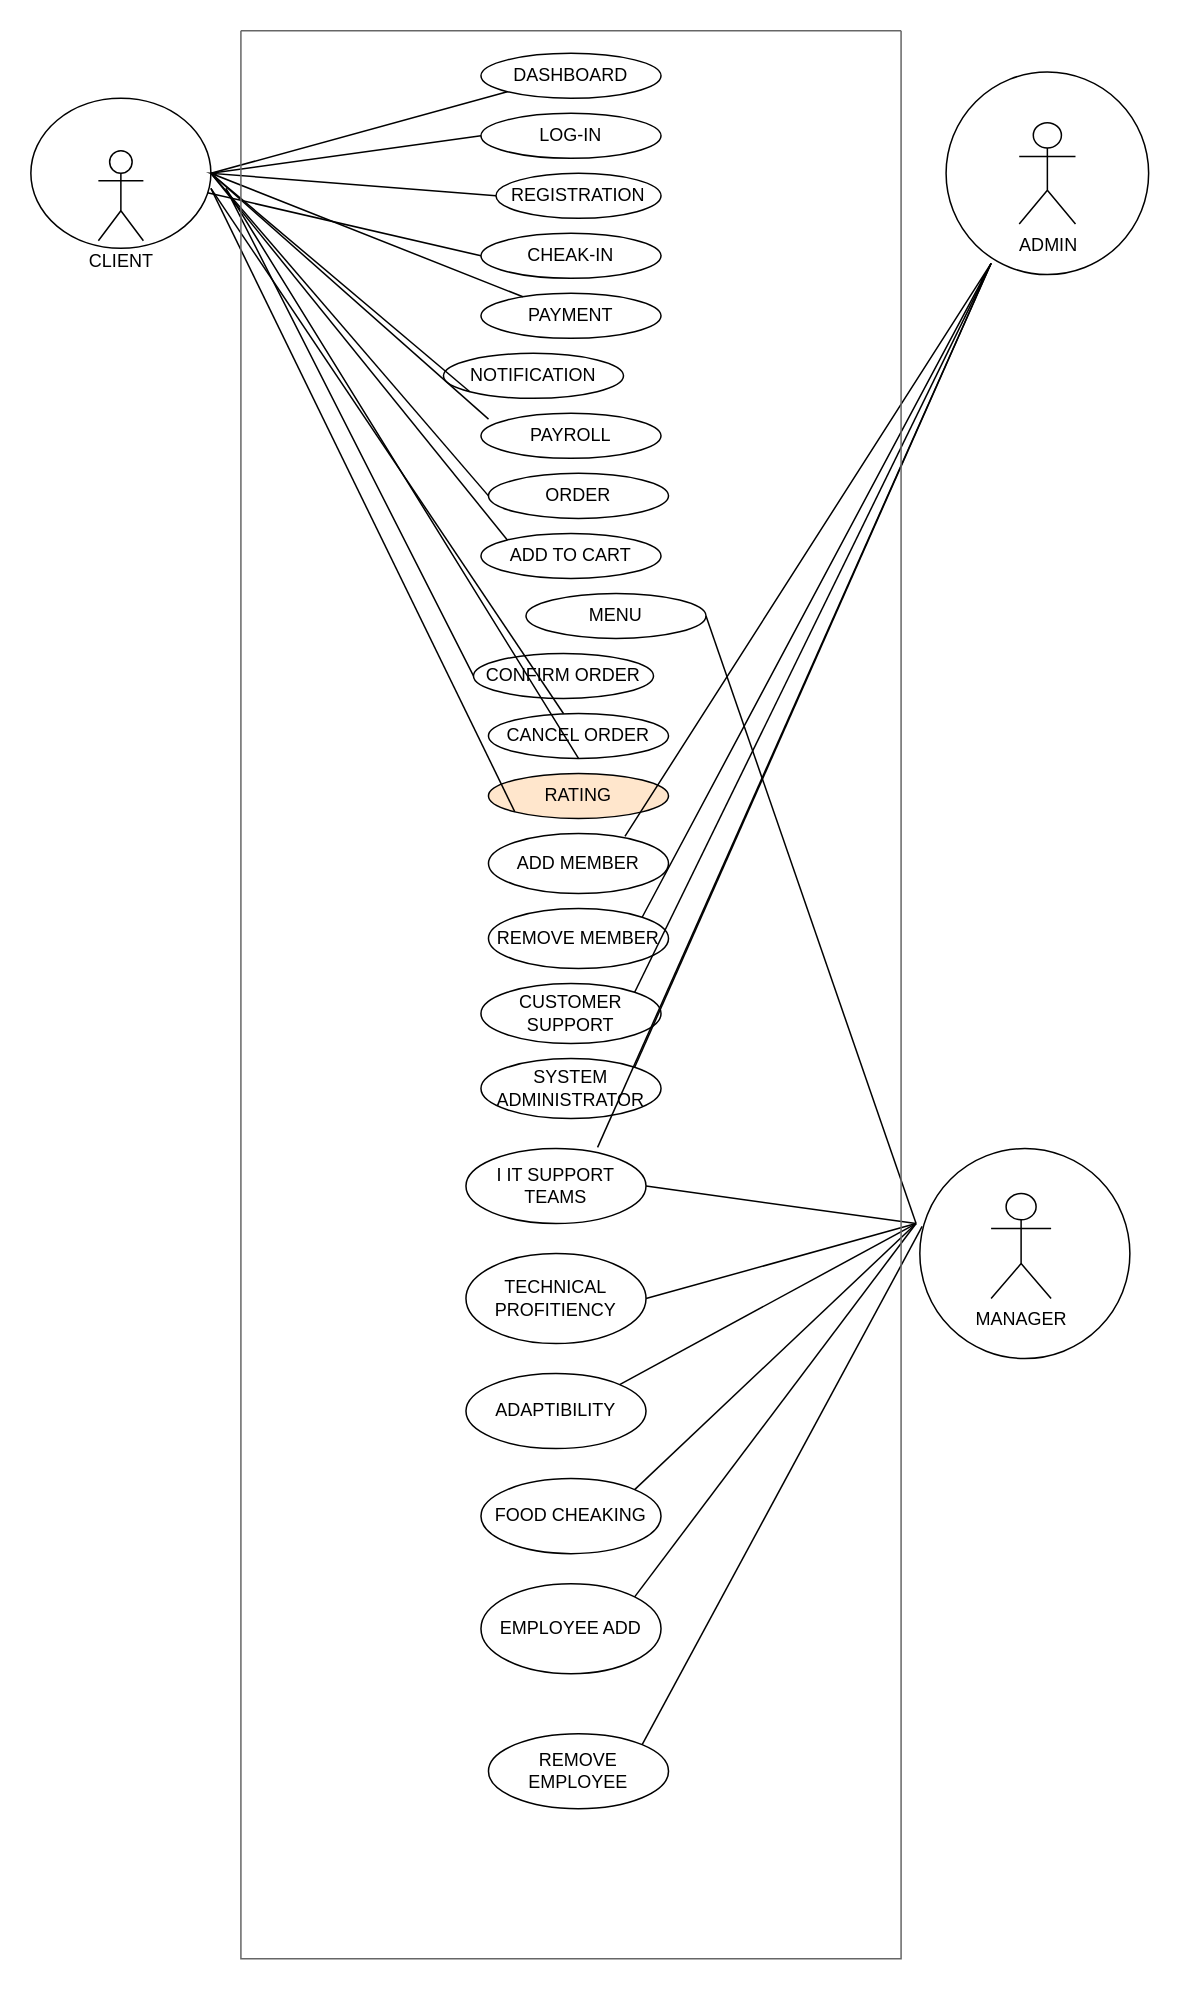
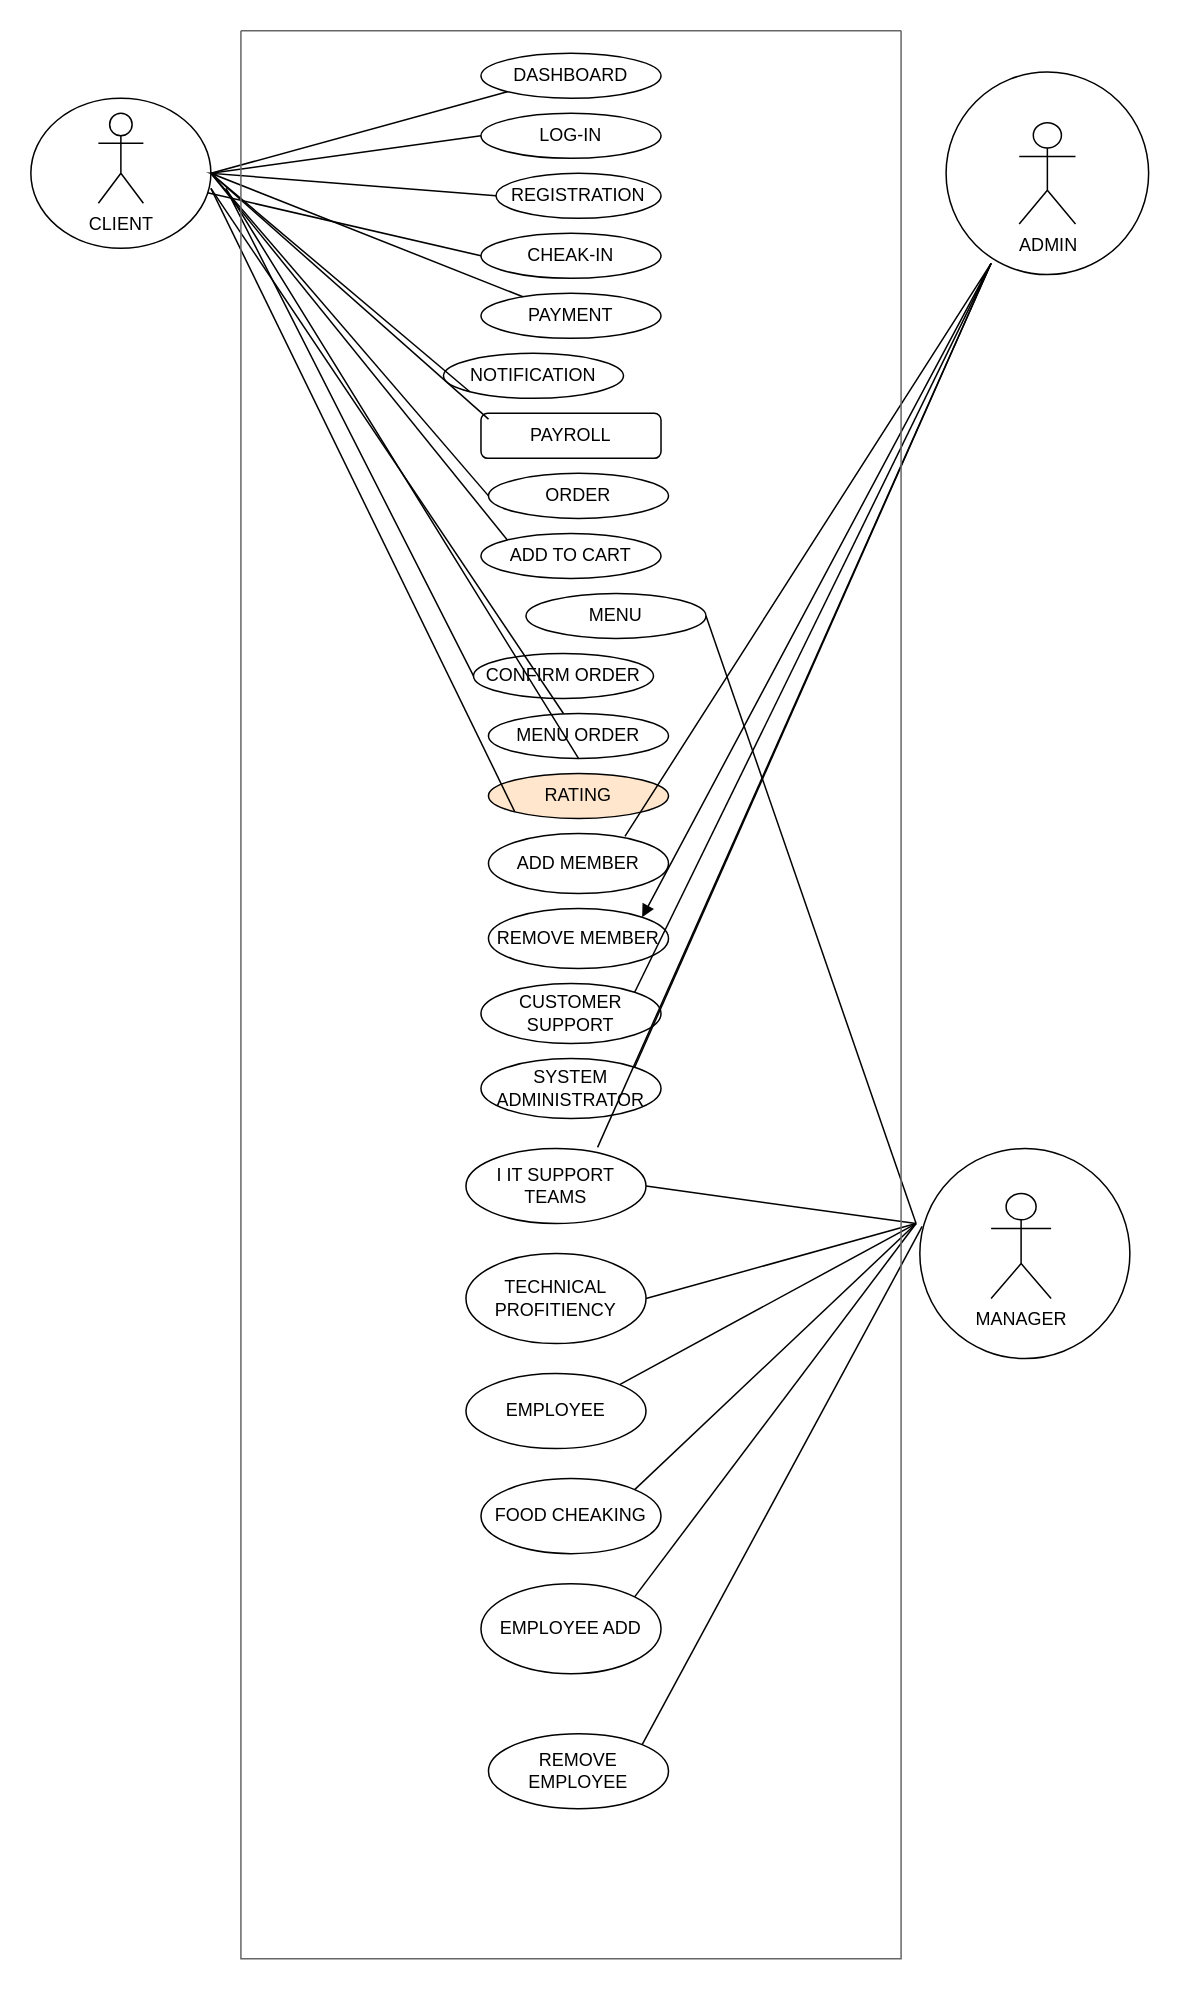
- <mxCell id="20" value="CLIENT" style="shape=umlActor;verticalLabelPosition=bottom;verticalAlign=top;html=1;outlineConnect=0;" parent="1" vertex="1"><mxGeometry x="65" y="100" width="30" height="60" as="geometry" /></mxCell>
+ <mxCell id="20" value="CLIENT" style="shape=umlActor;verticalLabelPosition=bottom;verticalAlign=top;html=1;outlineConnect=0;" parent="1" vertex="1"><mxGeometry x="65" y="75" width="30" height="60" as="geometry" /></mxCell>
- <mxCell id="9" value="PAYROLL" style="ellipse;whiteSpace=wrap;html=1;" parent="1" vertex="1"><mxGeometry x="320" y="275" width="120" height="30" as="geometry" /></mxCell>
+ <mxCell id="9" value="PAYROLL" style="whiteSpace=wrap;html=1;rounded=1;" parent="1" vertex="1"><mxGeometry x="320" y="275" width="120" height="30" as="geometry" /></mxCell>
- <mxCell id="14" value="CANCEL ORDER" style="ellipse;whiteSpace=wrap;html=1;" parent="1" vertex="1"><mxGeometry x="325" y="475" width="120" height="30" as="geometry" /></mxCell>
+ <mxCell id="14" value="MENU ORDER" style="ellipse;whiteSpace=wrap;html=1;" parent="1" vertex="1"><mxGeometry x="325" y="475" width="120" height="30" as="geometry" /></mxCell>
- <mxCell id="31" value="" style="endArrow=none;html=1;rounded=0;exitX=0.758;exitY=0.05;exitDx=0;exitDy=0;exitPerimeter=0;entryX=1;entryY=0;entryDx=0;entryDy=0;" edge="1" parent="1" source="16" target="17"><mxGeometry width="50" height="50" relative="1" as="geometry"><mxPoint x="250" y="395" as="sourcePoint" /><mxPoint x="300" y="345" as="targetPoint" /><Array as="points"><mxPoint x="660" y="175" /></Array></mxGeometry></mxCell>
+ <mxCell id="31" value="" style="endArrow=block;html=1;rounded=0;exitX=0.758;exitY=0.05;exitDx=0;exitDy=0;exitPerimeter=0;entryX=1;entryY=0;entryDx=0;entryDy=0;" edge="1" parent="1" source="16" target="17"><mxGeometry width="50" height="50" relative="1" as="geometry"><mxPoint x="250" y="395" as="sourcePoint" /><mxPoint x="300" y="345" as="targetPoint" /><Array as="points"><mxPoint x="660" y="175" /></Array></mxGeometry></mxCell>
- <mxCell id="41" value="ADAPTIBILITY" style="ellipse;whiteSpace=wrap;html=1;" vertex="1" parent="1"><mxGeometry x="310" y="915" width="120" height="50" as="geometry" /></mxCell>
+ <mxCell id="41" value="EMPLOYEE" style="ellipse;whiteSpace=wrap;html=1;" vertex="1" parent="1"><mxGeometry x="310" y="915" width="120" height="50" as="geometry" /></mxCell>
